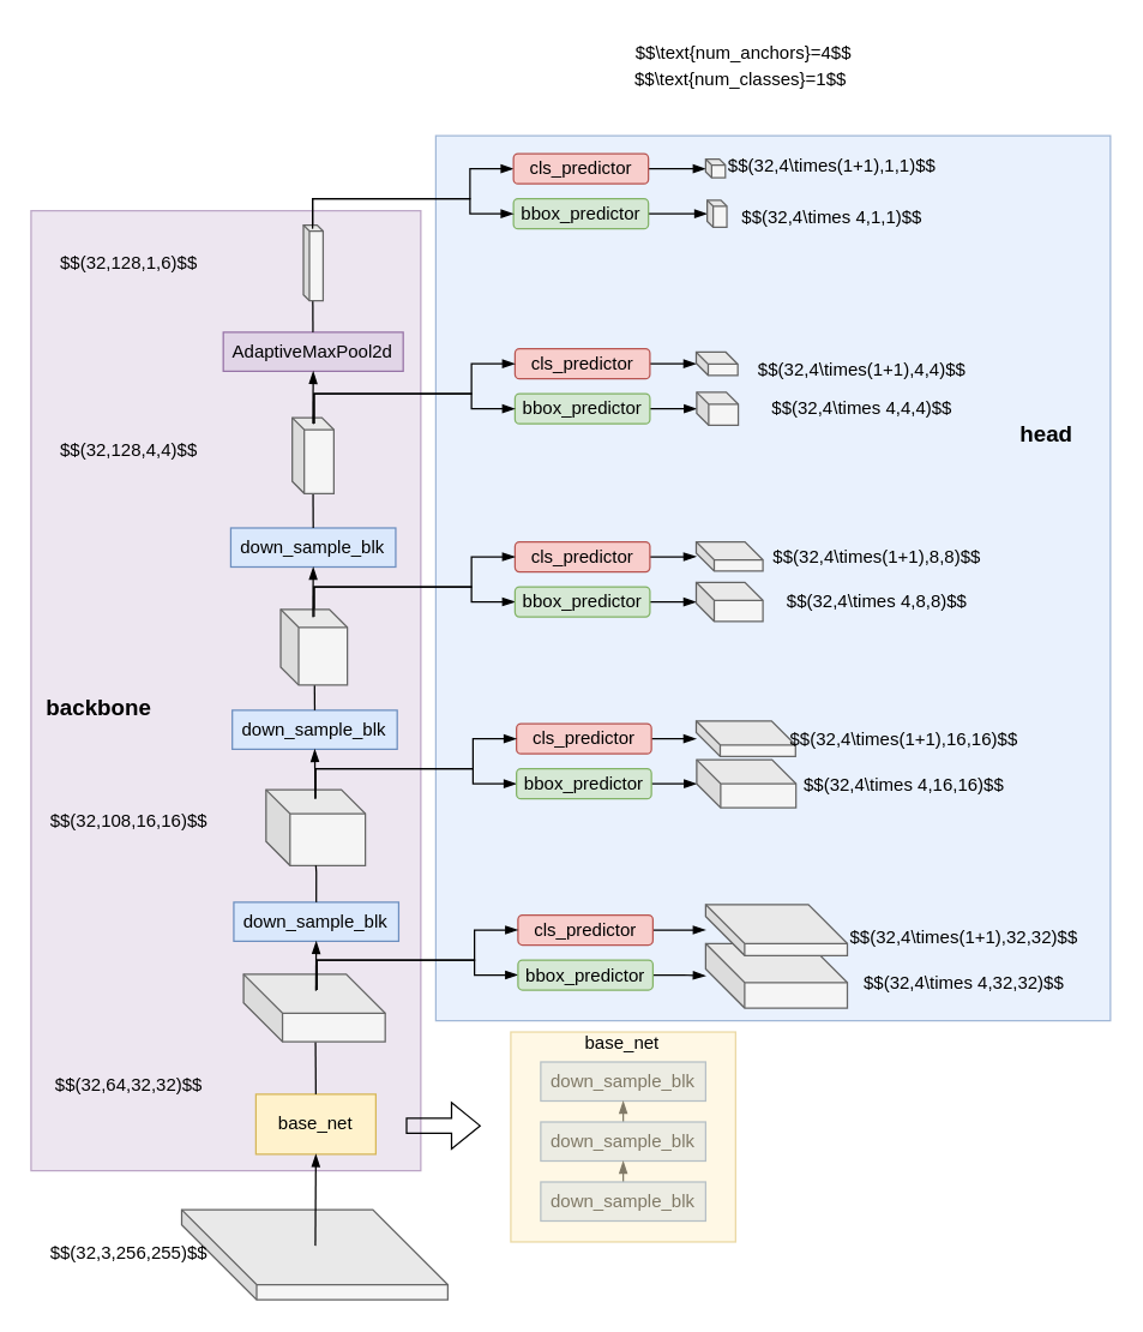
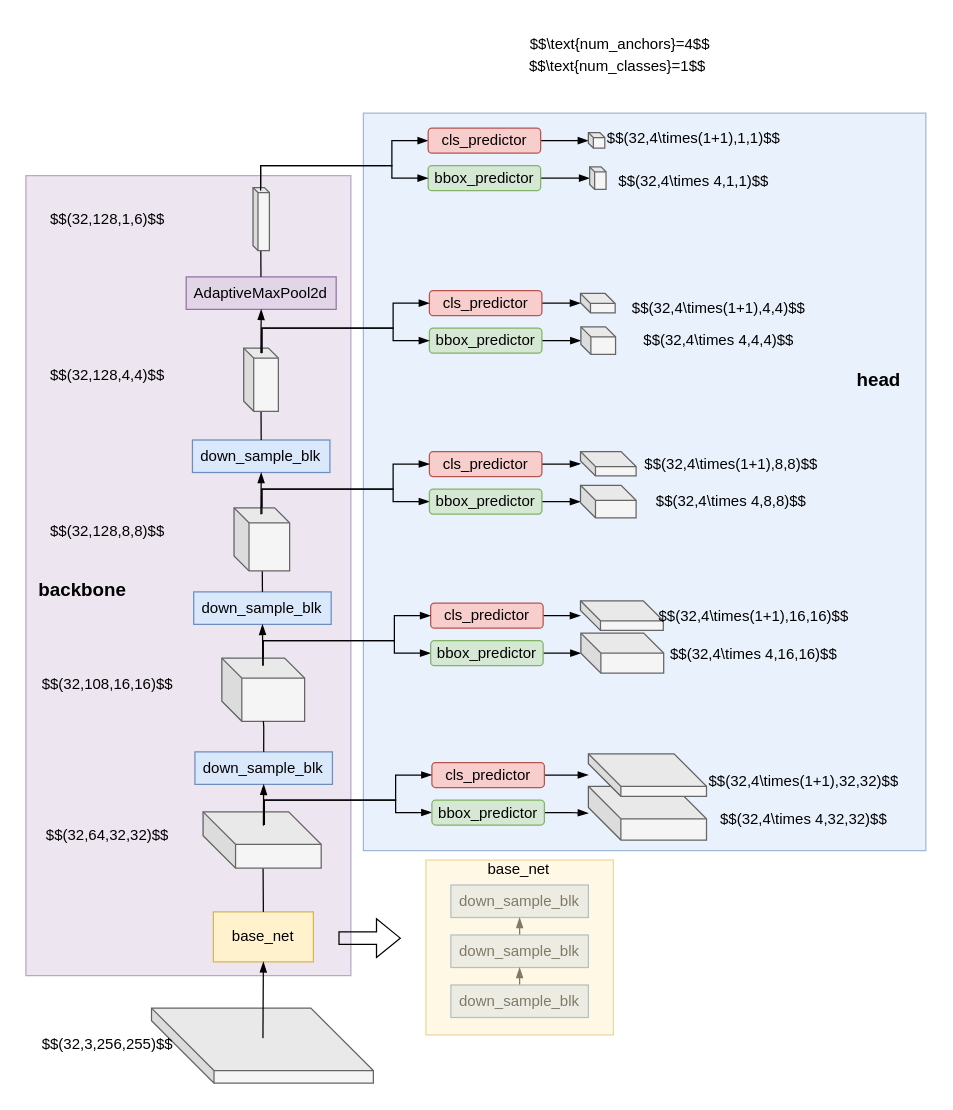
- <mxCell id="96" value="&lt;font style=&quot;font-size: 15px;&quot;&gt;&lt;b&gt;head&lt;/b&gt;&lt;/font&gt;" style="text;html=1;align=center;verticalAlign=middle;resizable=0;points=[];autosize=1;strokeColor=none;fillColor=none;" parent="1" vertex="1"><mxGeometry x="667" y="273.25" width="60" height="30" as="geometry" /></mxCell>
+ <mxCell id="96" value="&lt;font style=&quot;font-size: 15px;&quot;&gt;&lt;b&gt;head&lt;/b&gt;&lt;/font&gt;" style="text;html=1;align=center;verticalAlign=middle;resizable=0;points=[];autosize=1;strokeColor=none;fillColor=none;" parent="1" vertex="1"><mxGeometry x="672" y="288.25" width="60" height="30" as="geometry" /></mxCell>
+ <mxCell id="42" value="$$(32,128,8,8)$$" style="text;html=1;align=center;verticalAlign=middle;resizable=0;points=[];autosize=1;strokeColor=none;fillColor=none;" parent="1" vertex="1"><mxGeometry x="30" y="409.75" width="110" height="30" as="geometry" /></mxCell>
- <mxCell id="26" value="$$(32,64,32,32)$$" style="text;html=1;align=center;verticalAlign=middle;resizable=0;points=[];autosize=1;strokeColor=none;fillColor=none;" parent="1" vertex="1"><mxGeometry x="25" y="707.5" width="120" height="30" as="geometry" /></mxCell>
+ <mxCell id="26" value="$$(32,64,32,32)$$" style="text;html=1;align=center;verticalAlign=middle;resizable=0;points=[];autosize=1;strokeColor=none;fillColor=none;" parent="1" vertex="1"><mxGeometry x="25" y="652.5" width="120" height="30" as="geometry" /></mxCell>
